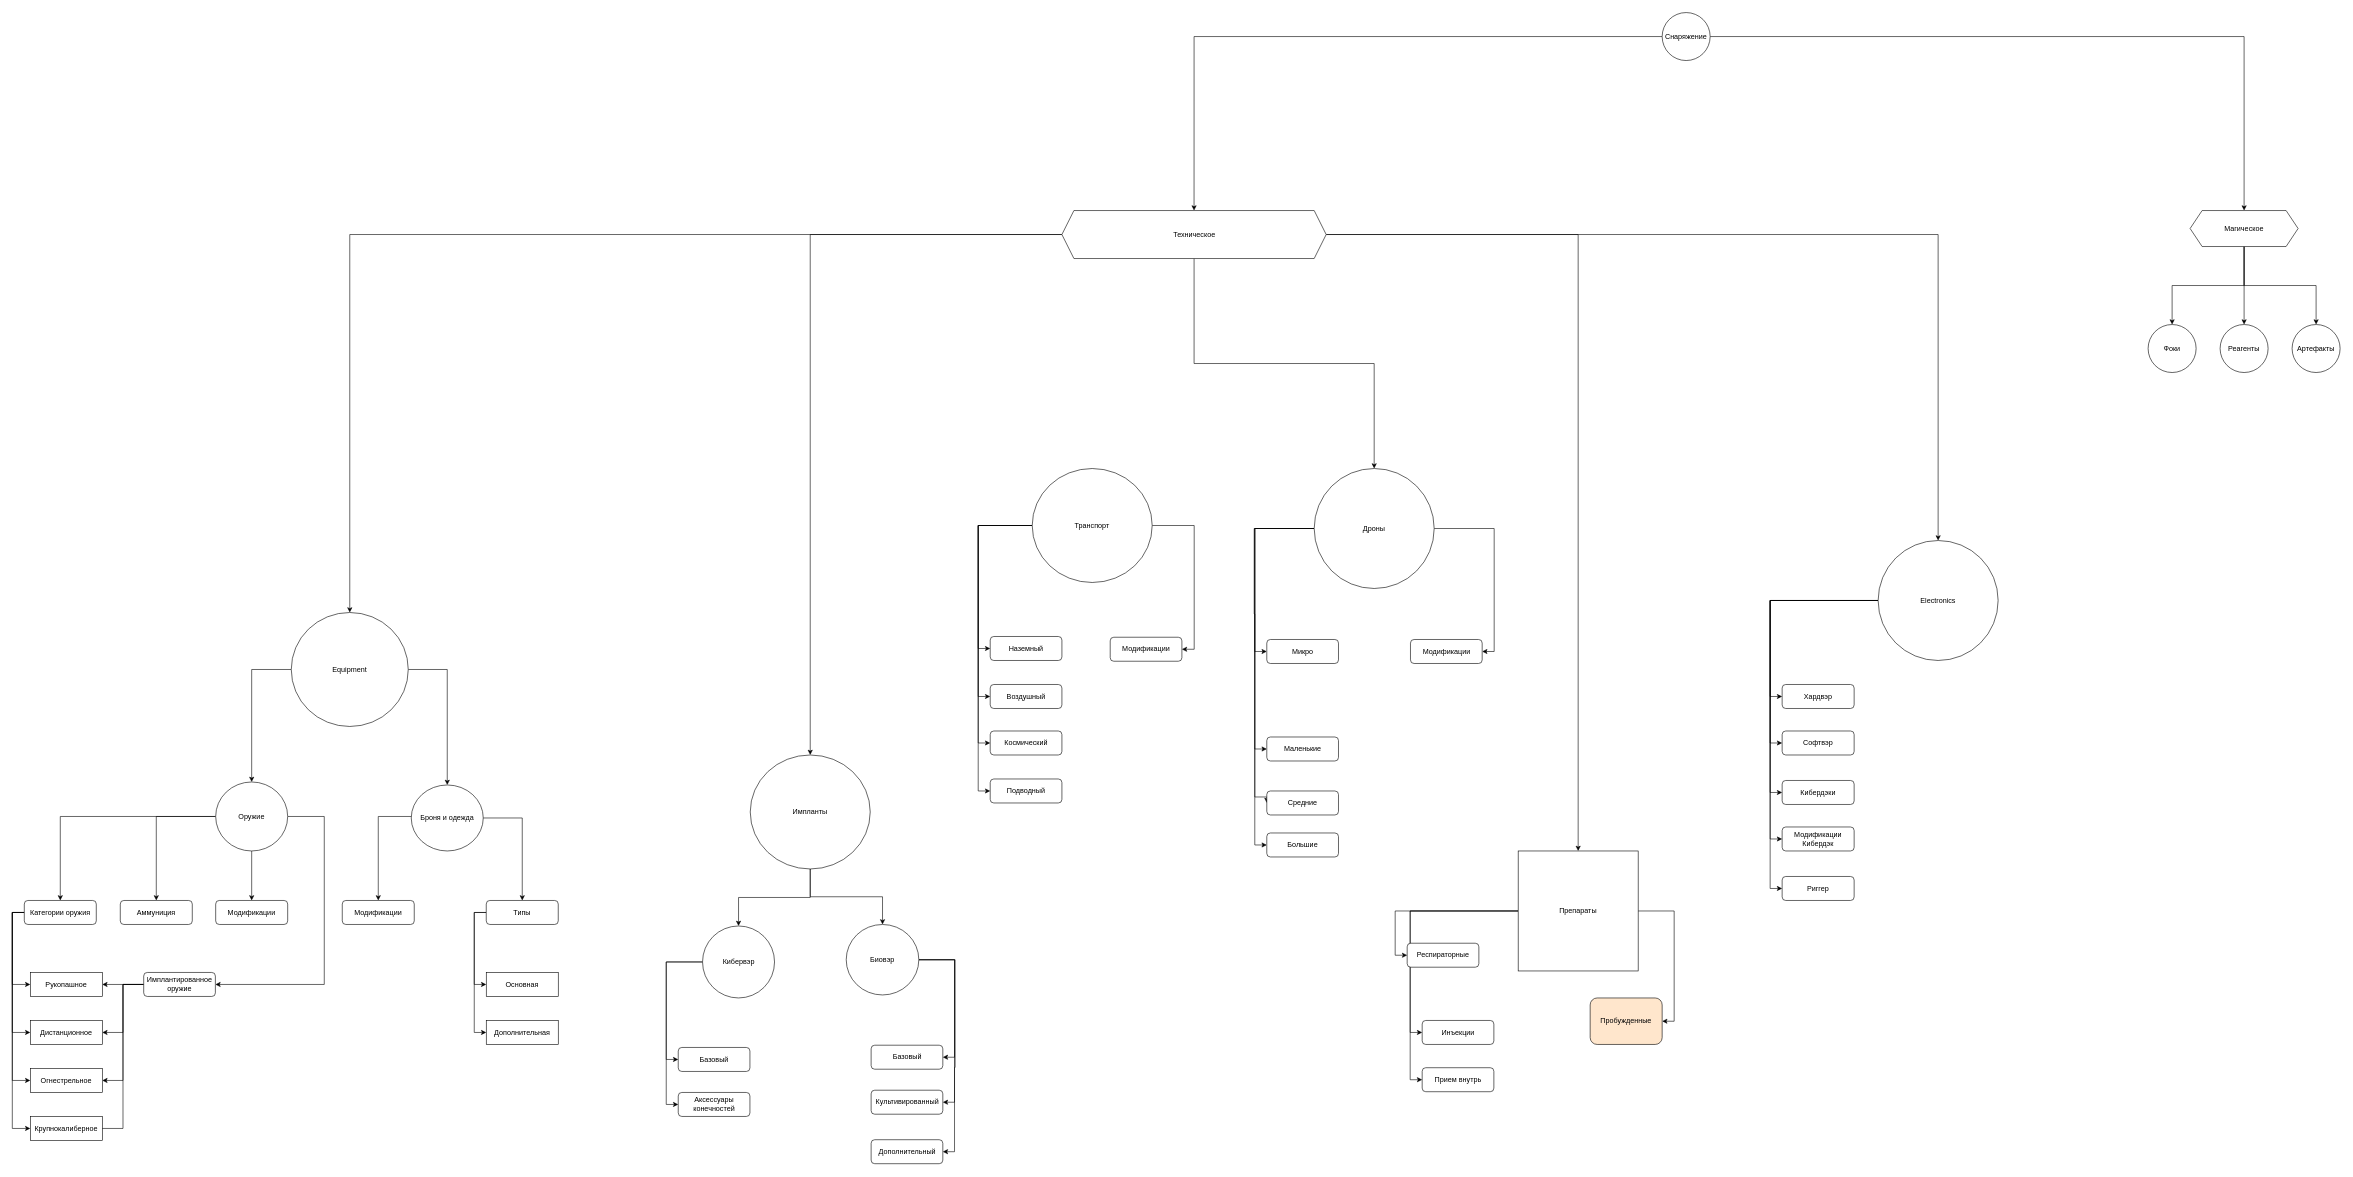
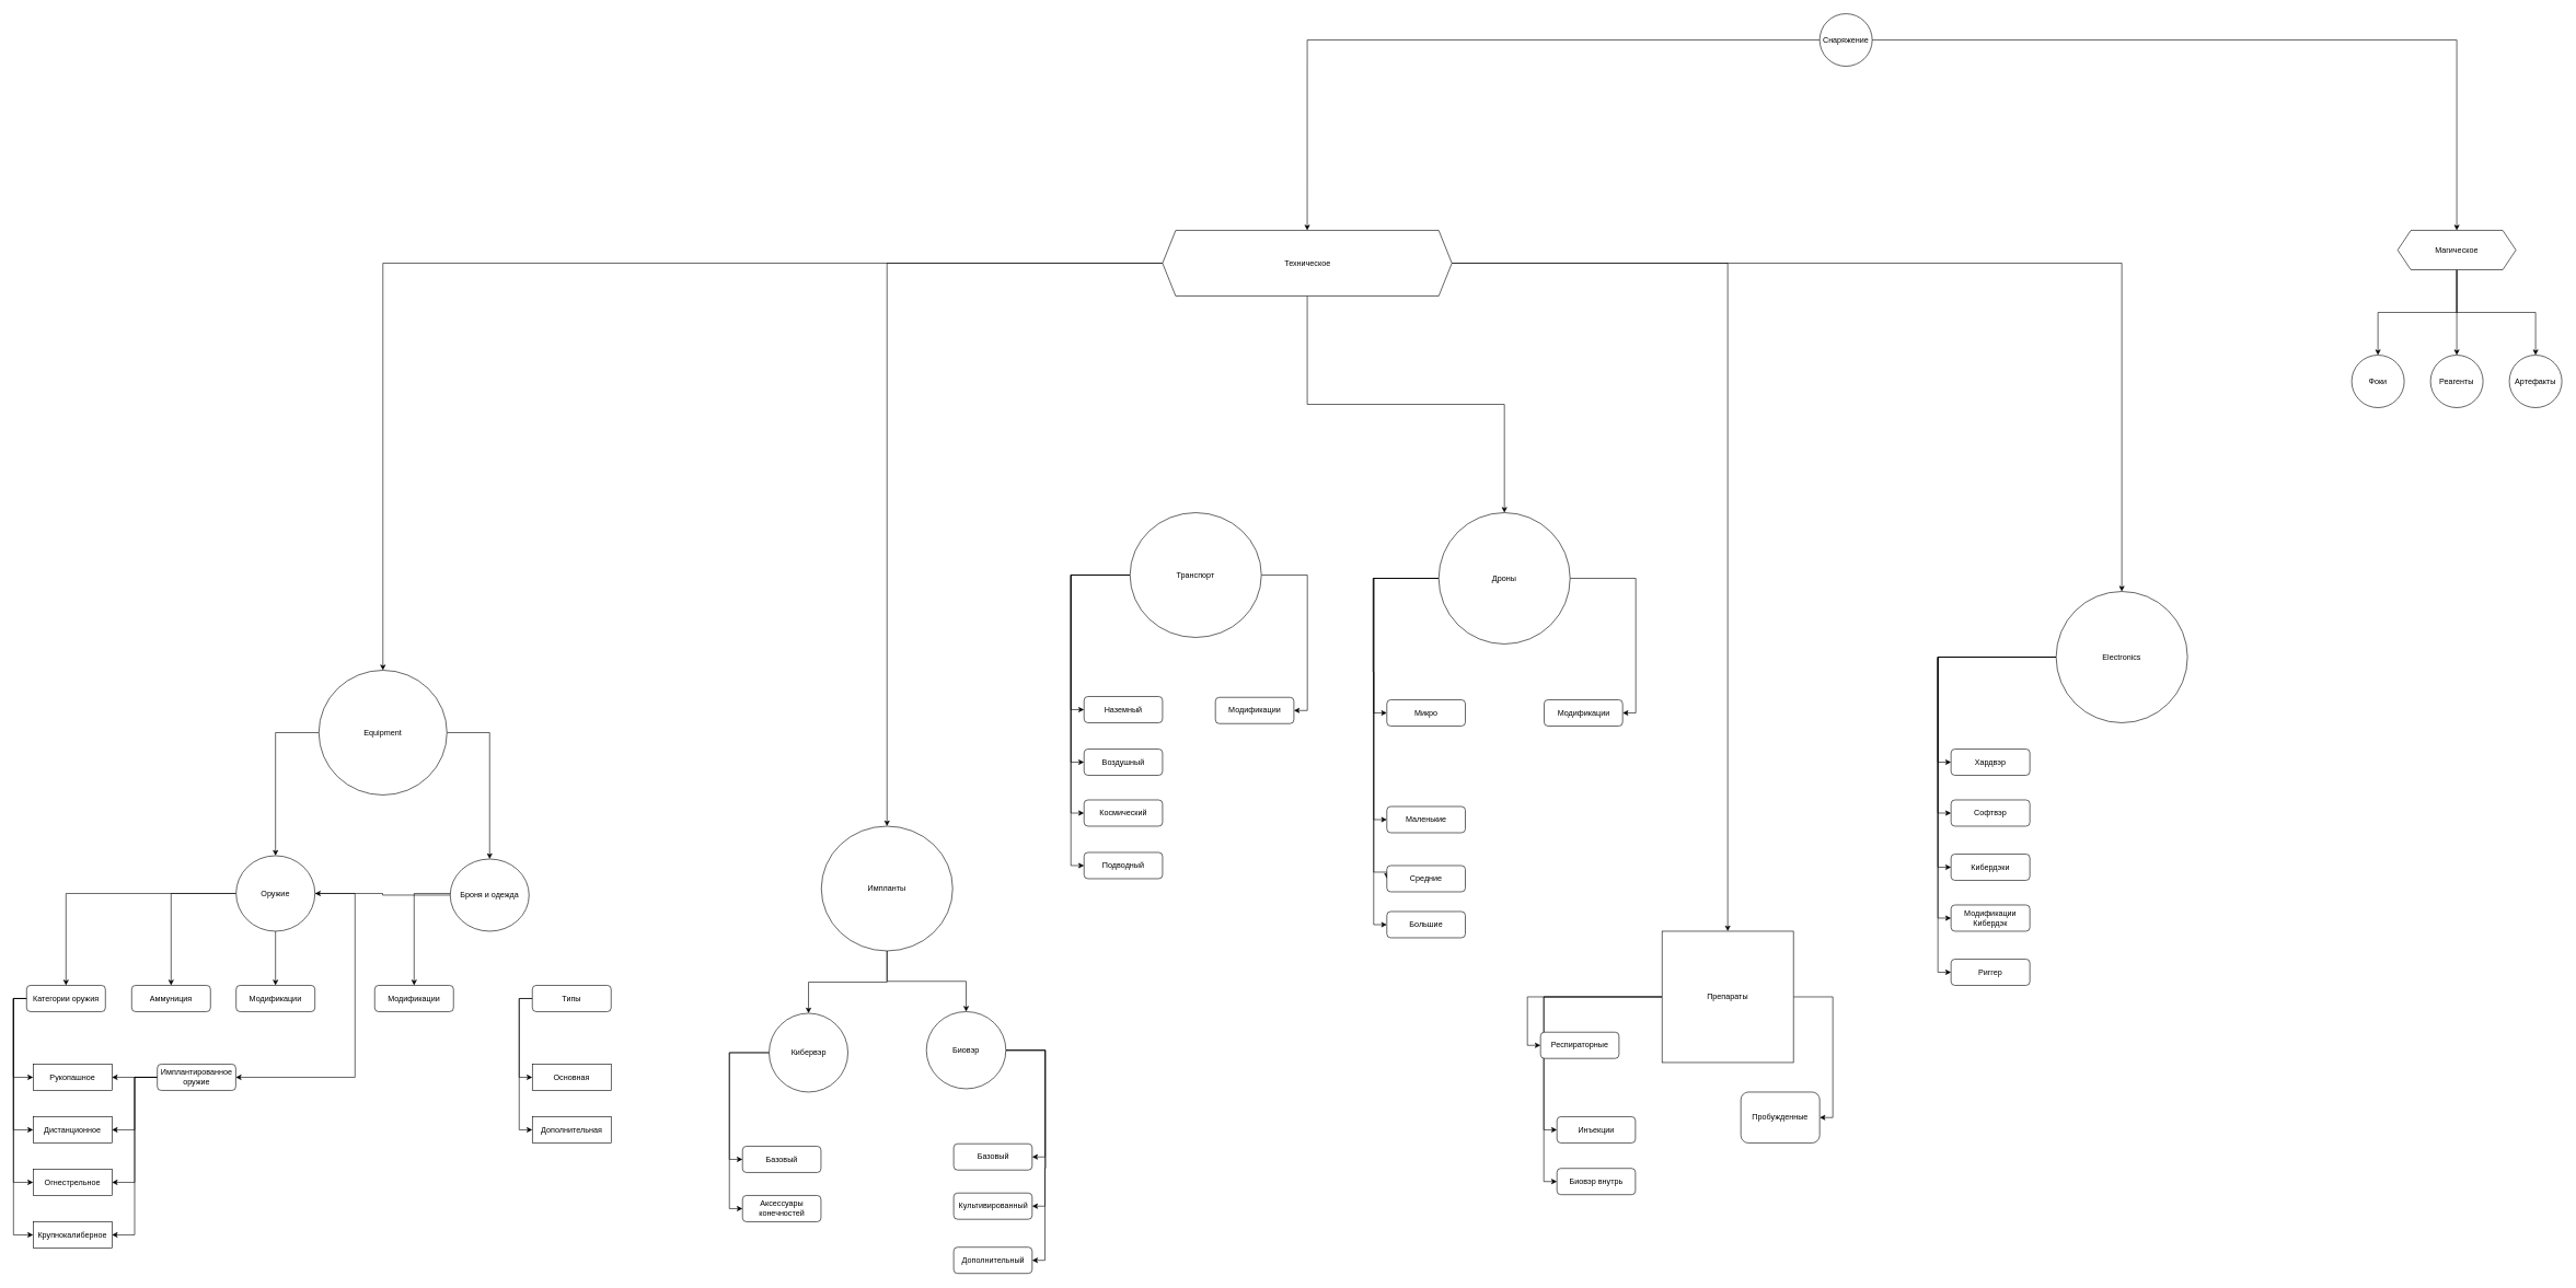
- <mxCell id="97" value="Техническое" style="shape=hexagon;perimeter=hexagonPerimeter2;whiteSpace=wrap;html=1;fixedSize=1;" vertex="1" parent="1"><mxGeometry x="1769.5" y="350" width="440.5" height="80" as="geometry" /></mxCell>
+ <mxCell id="97" value="Техническое" style="shape=hexagon;perimeter=hexagonPerimeter2;whiteSpace=wrap;html=1;fixedSize=1;" vertex="1" parent="1"><mxGeometry x="1769.5" y="350" width="440.5" height="100" as="geometry" /></mxCell>
- <mxCell id="36" style="edgeStyle=orthogonalEdgeStyle;rounded=0;orthogonalLoop=1;jettySize=auto;html=1;entryX=0.5;entryY=0;entryDx=0;entryDy=0;" edge="1" parent="1" source="38" target="48"><mxGeometry relative="1" as="geometry" /></mxCell>
+ <mxCell id="36" style="edgeStyle=orthogonalEdgeStyle;rounded=0;orthogonalLoop=1;jettySize=auto;html=1;" edge="1" parent="1" source="38" target="35"><mxGeometry relative="1" as="geometry" /></mxCell>
- <mxCell id="86" value="Пробужденные" style="rounded=1;whiteSpace=wrap;html=1;fillColor=#ffe6cc;" vertex="1" parent="1"><mxGeometry x="2650" y="1662.5" width="120" height="77.5" as="geometry" /></mxCell>
+ <mxCell id="86" value="Пробужденные" style="rounded=1;whiteSpace=wrap;html=1;" vertex="1" parent="1"><mxGeometry x="2650" y="1662.5" width="120" height="77.5" as="geometry" /></mxCell>
- <mxCell id="85" value="Прием внутрь" style="rounded=1;whiteSpace=wrap;html=1;" vertex="1" parent="1"><mxGeometry x="2370" y="1778.75" width="119.5" height="40" as="geometry" /></mxCell>
+ <mxCell id="85" value="Биовэр внутрь" style="rounded=1;whiteSpace=wrap;html=1;" vertex="1" parent="1"><mxGeometry x="2370" y="1778.75" width="119.5" height="40" as="geometry" /></mxCell>
- <mxCell id="71" style="edgeStyle=orthogonalEdgeStyle;rounded=0;orthogonalLoop=1;jettySize=auto;html=1;entryX=1;entryY=0.5;entryDx=0;entryDy=0;endArrow=none;" edge="1" parent="1" source="72" target="62"><mxGeometry relative="1" as="geometry" /></mxCell>
+ <mxCell id="71" style="edgeStyle=orthogonalEdgeStyle;rounded=0;orthogonalLoop=1;jettySize=auto;html=1;entryX=1;entryY=0.5;entryDx=0;entryDy=0;" edge="1" parent="1" source="72" target="62"><mxGeometry relative="1" as="geometry" /></mxCell>
